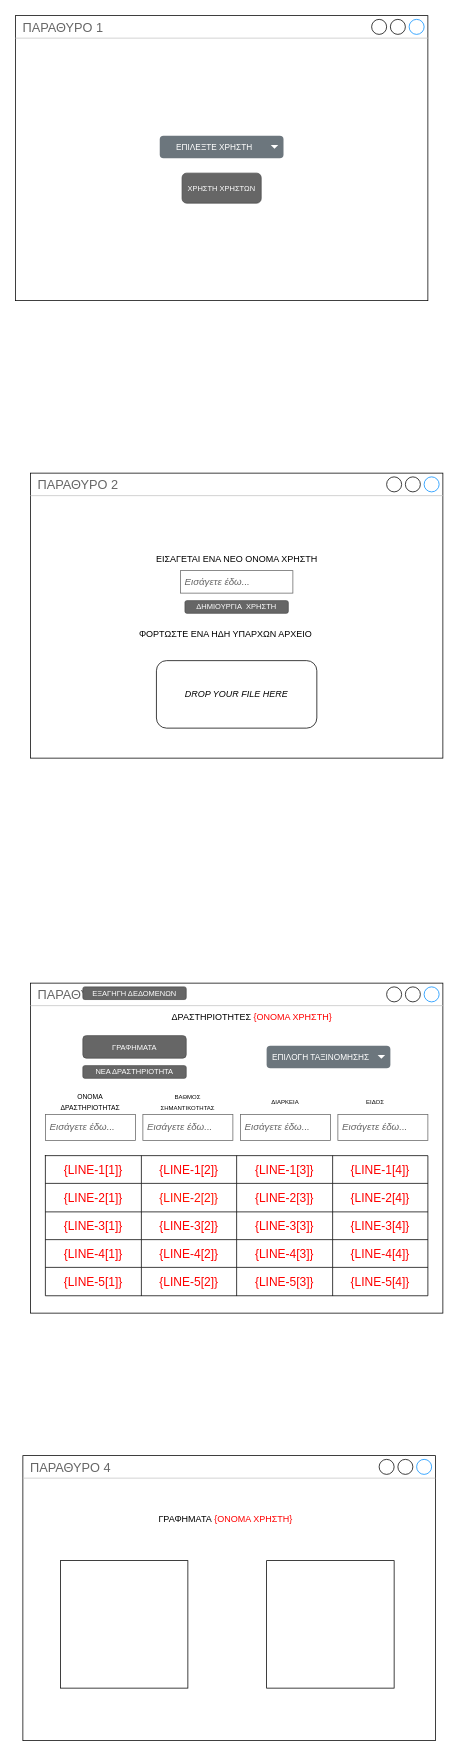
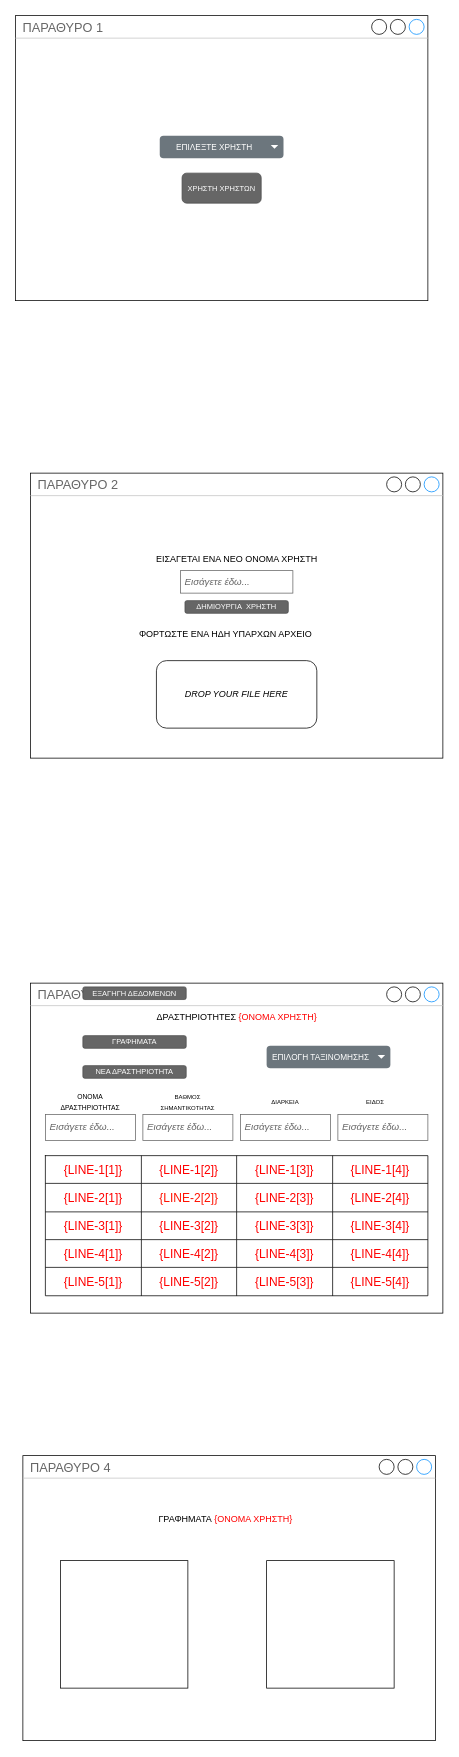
- <mxCell id="14" value="ΔΡΑΣΤΗΡΙΟΤΗΤΕΣ&amp;nbsp;&lt;span style=&quot;color: rgb(255, 0, 0);&quot;&gt;{ΟΝΟΜΑ ΧΡΗΣΤΗ}&lt;/span&gt;" style="text;html=1;align=center;verticalAlign=middle;resizable=0;points=[];autosize=1;strokeColor=none;fillColor=none;" parent="12" vertex="1"><mxGeometry x="175" y="29.996" width="240" height="30" as="geometry" /></mxCell>
+ <mxCell id="14" value="ΔΡΑΣΤΗΡΙΟΤΗΤΕΣ&amp;nbsp;&lt;span style=&quot;color: rgb(255, 0, 0);&quot;&gt;{ΟΝΟΜΑ ΧΡΗΣΤΗ}&lt;/span&gt;" style="text;html=1;align=center;verticalAlign=middle;resizable=0;points=[];autosize=1;strokeColor=none;fillColor=none;" parent="12" vertex="1"><mxGeometry x="155" y="29.996" width="240" height="30" as="geometry" /></mxCell>
- <mxCell id="48" value="ΓΡΑΦΗΜΑΤΑ" style="rounded=1;html=1;shadow=0;dashed=0;whiteSpace=wrap;fontSize=10;fillColor=#666666;align=center;strokeColor=#4D4D4D;fontColor=#ffffff;" parent="12" vertex="1"><mxGeometry x="70" y="70" width="137.75" height="30" as="geometry" /></mxCell>
+ <mxCell id="48" value="ΓΡΑΦΗΜΑΤΑ" style="rounded=1;html=1;shadow=0;dashed=0;whiteSpace=wrap;fontSize=10;fillColor=#666666;align=center;strokeColor=#4D4D4D;fontColor=#ffffff;" parent="12" vertex="1"><mxGeometry x="70" y="70" width="137.75" height="16.88" as="geometry" /></mxCell>
